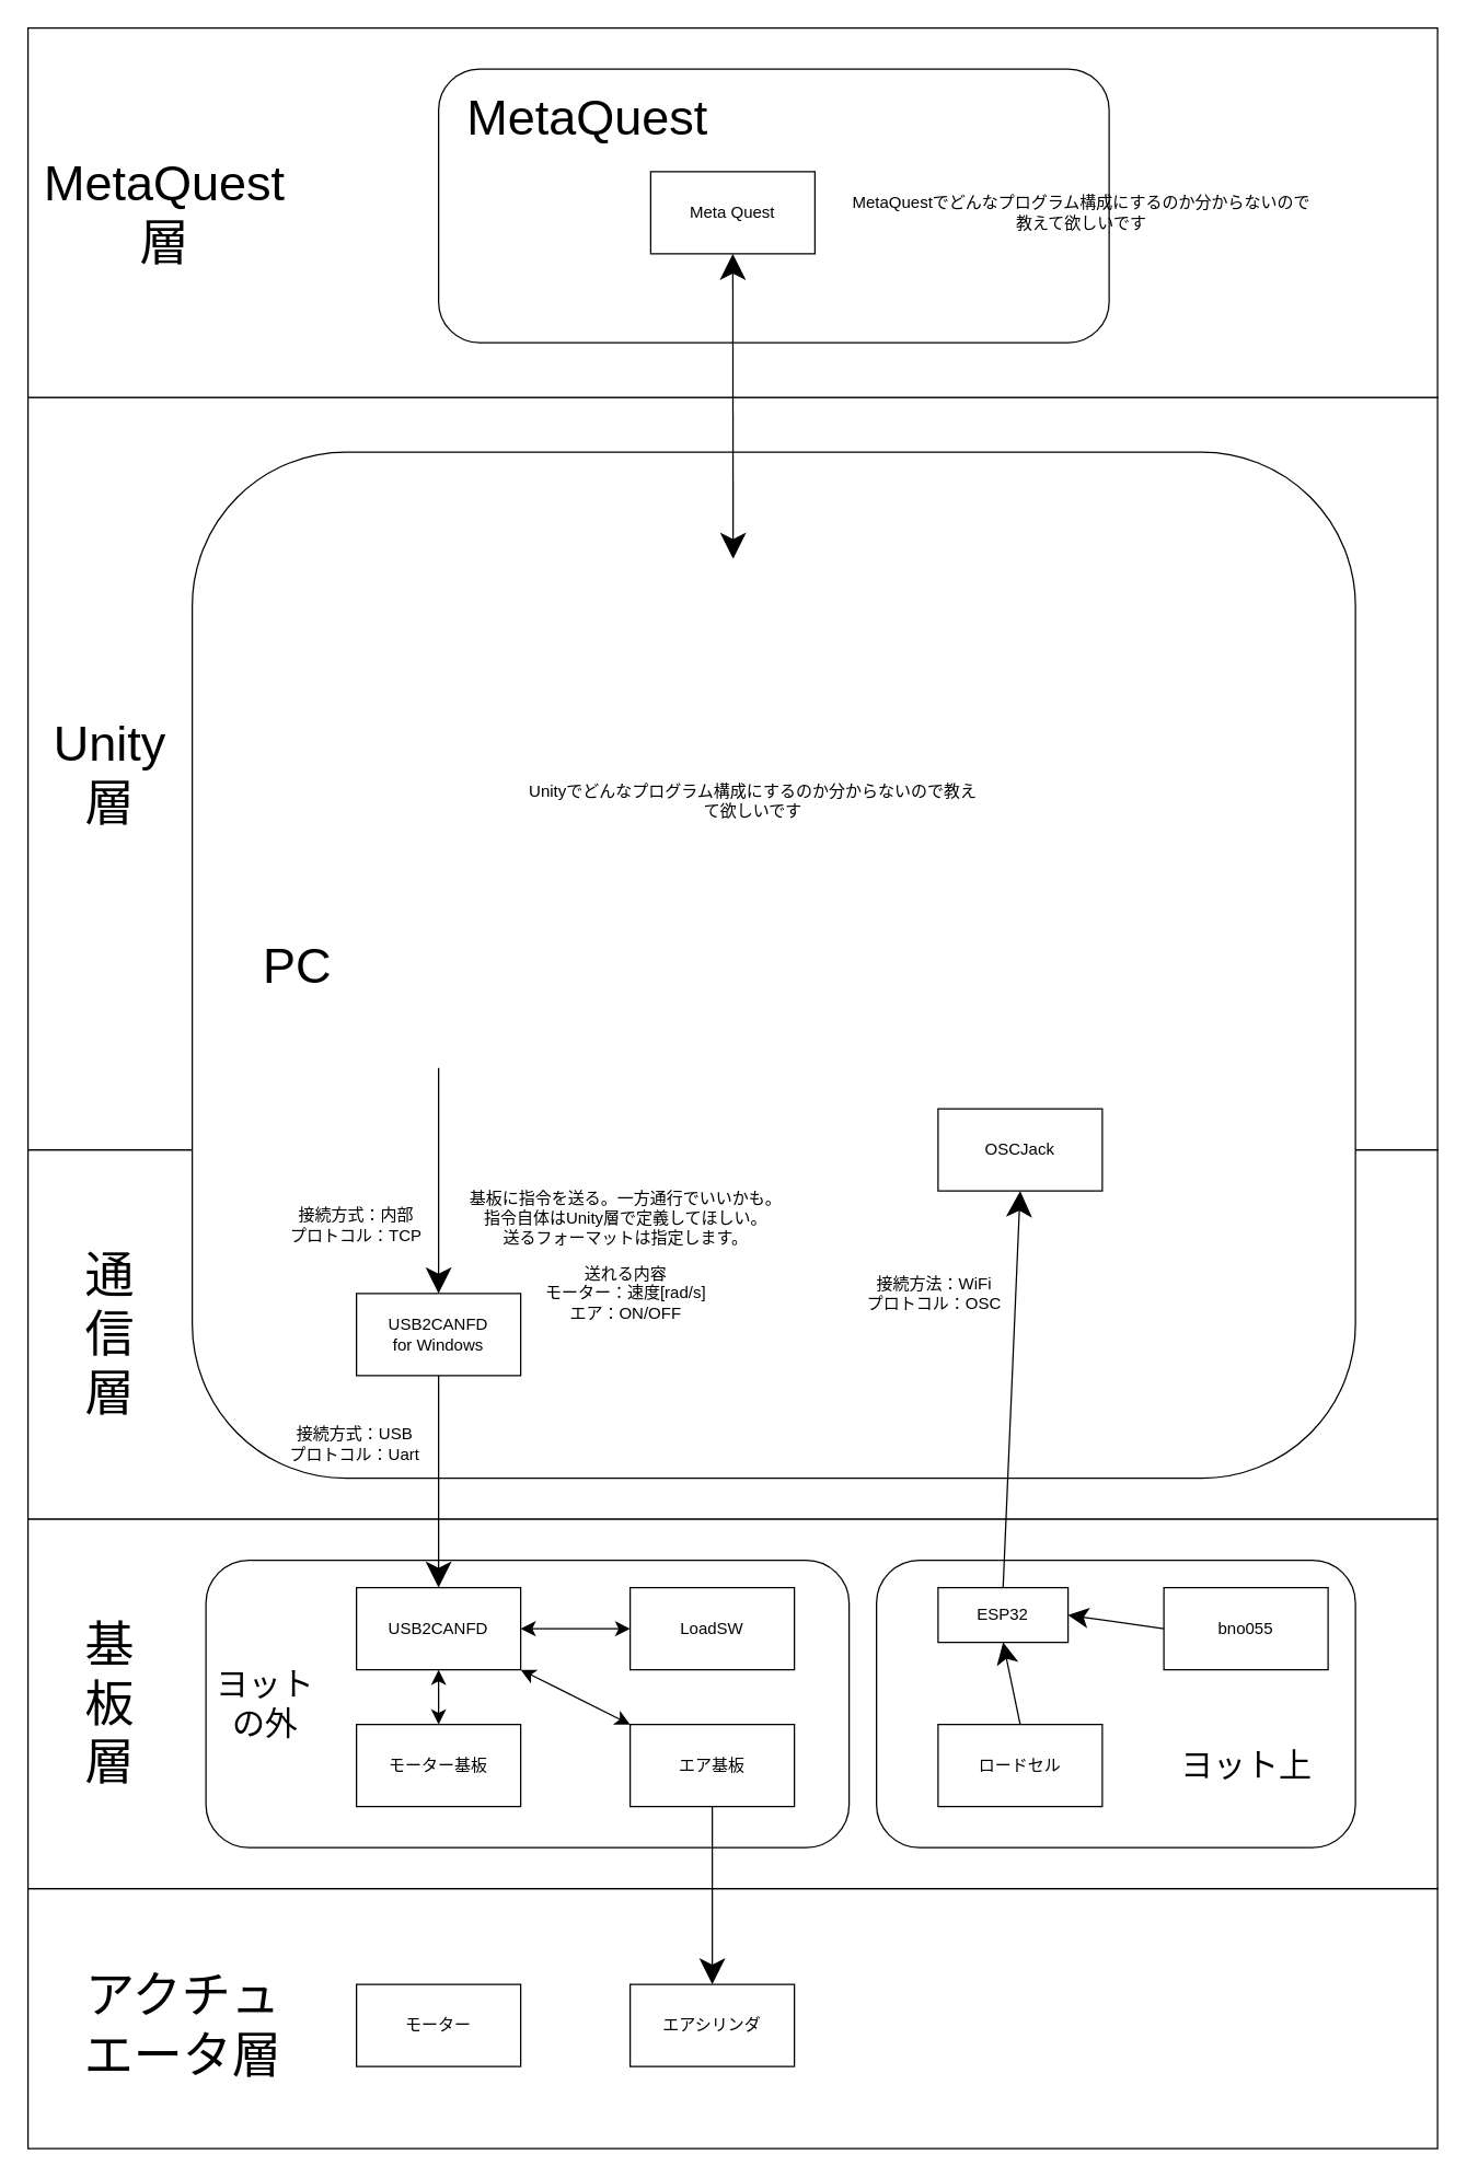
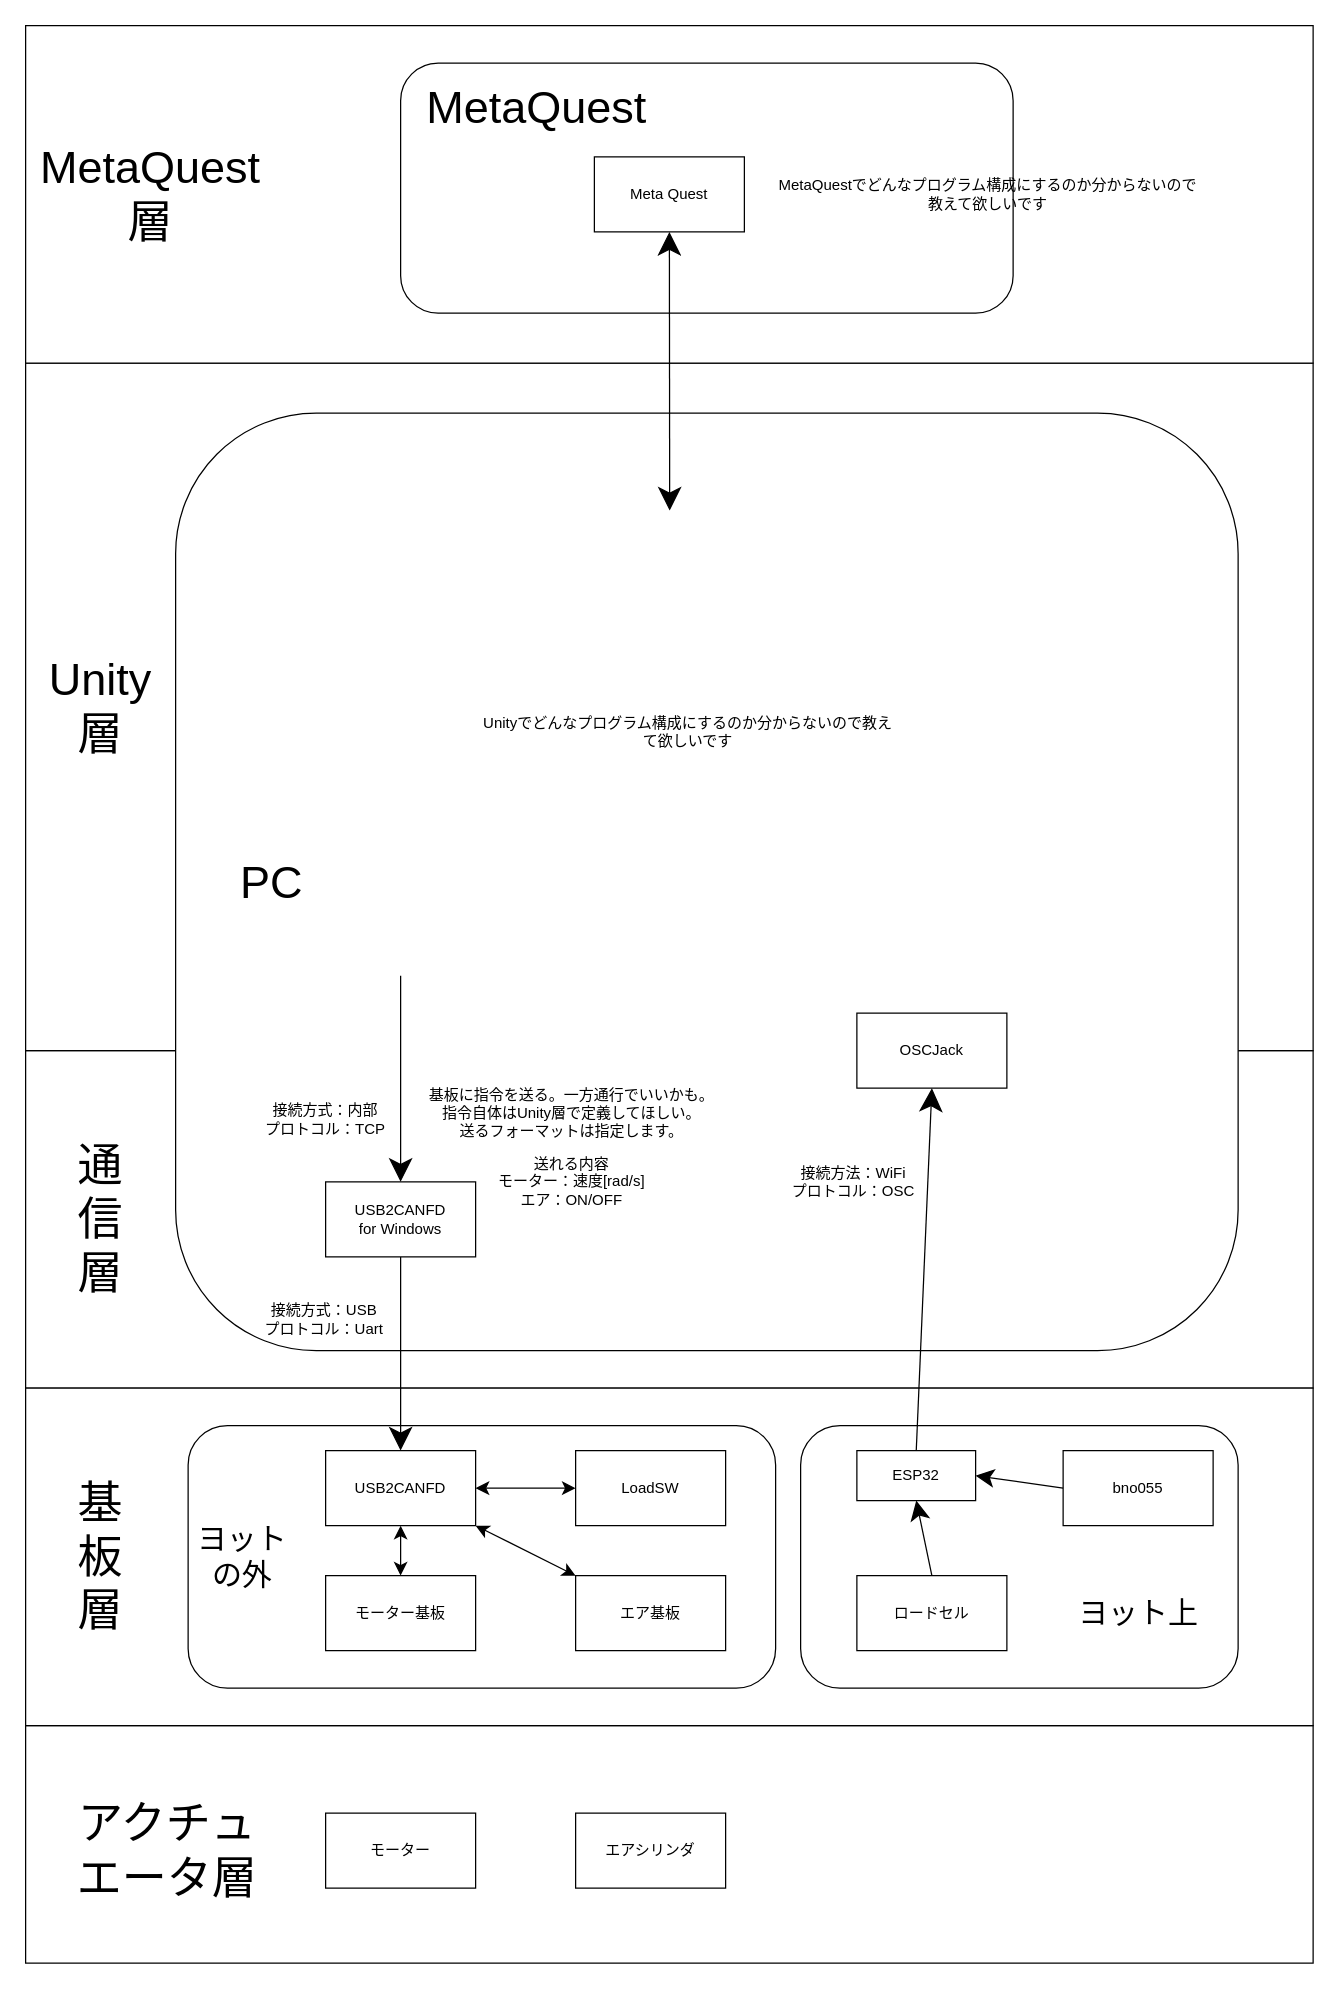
- <mxCell id="12" value="" style="endArrow=none;html=1;rounded=0;fontSize=12;startSize=16;endSize=16;curved=1;entryX=0.5;entryY=1;entryDx=0;entryDy=0;exitX=0.5;exitY=0;exitDx=0;exitDy=0;endFill=0;startArrow=classic;startFill=1;" edge="1" parent="1" source="13" target="11"><mxGeometry width="50" height="50" relative="1" as="geometry"><mxPoint x="520" y="1400" as="sourcePoint" /><mxPoint x="530" y="1170" as="targetPoint" /></mxGeometry></mxCell>
